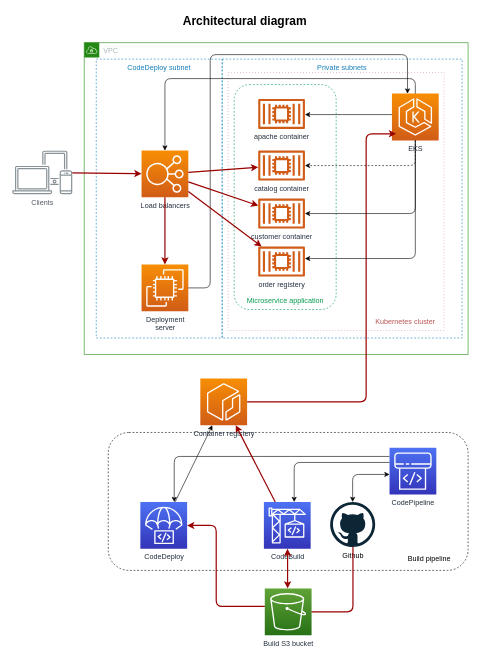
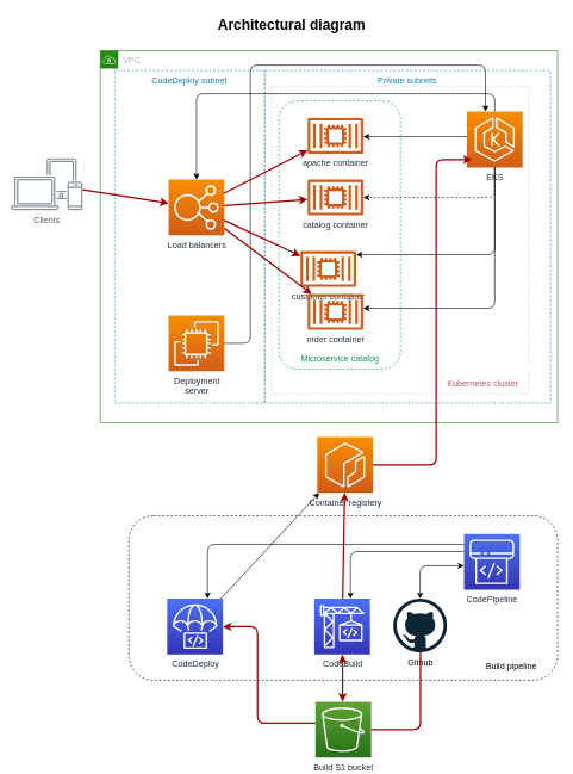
- <mxCell id="18" value="Clients" style="outlineConnect=0;gradientColor=none;fontColor=#545B64;strokeColor=none;fillColor=#879196;dashed=0;verticalLabelPosition=bottom;verticalAlign=top;align=center;html=1;fontSize=12;fontStyle=0;aspect=fixed;shape=mxgraph.aws4.illustration_devices;pointerEvents=1" parent="1" vertex="1"><mxGeometry x="20" y="250" width="100" height="73" as="geometry" /></mxCell>
+ <mxCell id="18" value="Clients" style="outlineConnect=0;gradientColor=none;fontColor=#545B64;strokeColor=none;fillColor=#879196;dashed=0;verticalLabelPosition=bottom;verticalAlign=top;align=center;html=1;fontSize=12;fontStyle=0;aspect=fixed;shape=mxgraph.aws4.illustration_devices;pointerEvents=1" parent="1" vertex="1"><mxGeometry x="15" y="220" width="100" height="73" as="geometry" /></mxCell>
- <mxCell id="38" value="customer container" style="outlineConnect=0;fontColor=#232F3E;gradientColor=none;fillColor=#D05C17;strokeColor=none;dashed=0;verticalLabelPosition=bottom;verticalAlign=top;align=center;html=1;fontSize=12;fontStyle=0;aspect=fixed;pointerEvents=1;shape=mxgraph.aws4.container_2;" parent="1" vertex="1"><mxGeometry x="430" y="330" width="78" height="50" as="geometry" /></mxCell>
+ <mxCell id="38" value="customer container" style="outlineConnect=0;fontColor=#232F3E;gradientColor=none;fillColor=#D05C17;strokeColor=none;dashed=0;verticalLabelPosition=bottom;verticalAlign=top;align=center;html=1;fontSize=12;fontStyle=0;aspect=fixed;pointerEvents=1;shape=mxgraph.aws4.container_2;" parent="1" vertex="1"><mxGeometry x="420" y="350" width="78" height="50" as="geometry" /></mxCell>
- <mxCell id="14" value="" style="edgeStyle=none;noEdgeStyle=1;strokeColor=#990000;strokeWidth=2;" parent="1" source="10" target="9" edge="1"><mxGeometry width="100" height="100" relative="1" as="geometry"><mxPoint x="323.311" y="193.5" as="sourcePoint" /><mxPoint x="430" y="193" as="targetPoint" /></mxGeometry></mxCell>
+ <mxCell id="14" value="" style="edgeStyle=none;noEdgeStyle=1;strokeColor=#990000;strokeWidth=2;" parent="1" source="10" target="11" edge="1"><mxGeometry width="100" height="100" relative="1" as="geometry"><mxPoint x="323.311" y="193.5" as="sourcePoint" /><mxPoint x="430" y="193" as="targetPoint" /></mxGeometry></mxCell>
- <mxCell id="39" value="order registery" style="outlineConnect=0;fontColor=#232F3E;gradientColor=none;fillColor=#D05C17;strokeColor=none;dashed=0;verticalLabelPosition=bottom;verticalAlign=top;align=center;html=1;fontSize=12;fontStyle=0;aspect=fixed;pointerEvents=1;shape=mxgraph.aws4.container_2;" parent="1" vertex="1"><mxGeometry x="430" y="410" width="78" height="50" as="geometry" /></mxCell>
+ <mxCell id="39" value="order container" style="outlineConnect=0;fontColor=#232F3E;gradientColor=none;fillColor=#D05C17;strokeColor=none;dashed=0;verticalLabelPosition=bottom;verticalAlign=top;align=center;html=1;fontSize=12;fontStyle=0;aspect=fixed;pointerEvents=1;shape=mxgraph.aws4.container_2;" parent="1" vertex="1"><mxGeometry x="430" y="410" width="78" height="50" as="geometry" /></mxCell>
- <mxCell id="45" value="Microservice application" style="text;html=1;align=center;verticalAlign=middle;resizable=0;points=[];autosize=1;fontColor=#00994D;" parent="1" vertex="1"><mxGeometry x="405" y="490" width="140" height="20" as="geometry" /></mxCell>
+ <mxCell id="45" value="Microservice catalog" style="text;html=1;align=center;verticalAlign=middle;resizable=0;points=[];autosize=1;fontColor=#00994D;" parent="1" vertex="1"><mxGeometry x="405" y="490" width="140" height="20" as="geometry" /></mxCell>
- <mxCell id="22" value="Container registery" style="outlineConnect=0;fontColor=#232F3E;gradientColor=#F78E04;gradientDirection=north;fillColor=#D05C17;strokeColor=#ffffff;dashed=0;verticalLabelPosition=bottom;verticalAlign=top;align=center;html=1;fontSize=12;fontStyle=0;aspect=fixed;shape=mxgraph.aws4.resourceIcon;resIcon=mxgraph.aws4.ecr;" parent="20" vertex="1"><mxGeometry x="153.5" y="20" width="78" height="78" as="geometry" /></mxCell>
+ <mxCell id="22" value="Container registery" style="outlineConnect=0;fontColor=#232F3E;gradientColor=#F78E04;gradientDirection=north;fillColor=#D05C17;strokeColor=#ffffff;dashed=0;verticalLabelPosition=bottom;verticalAlign=top;align=center;html=1;fontSize=12;fontStyle=0;aspect=fixed;shape=mxgraph.aws4.resourceIcon;resIcon=mxgraph.aws4.ecr;" parent="20" vertex="1"><mxGeometry x="263.5" width="78" height="78" as="geometry" /></mxCell>
- <mxCell id="26" value="Build S3 bucket" style="outlineConnect=0;fontColor=#232F3E;gradientColor=#60A337;gradientDirection=north;fillColor=#277116;strokeColor=#ffffff;dashed=0;verticalLabelPosition=bottom;verticalAlign=top;align=center;html=1;fontSize=12;fontStyle=0;aspect=fixed;shape=mxgraph.aws4.resourceIcon;resIcon=mxgraph.aws4.s3;" parent="20" vertex="1"><mxGeometry x="261" y="370" width="78" height="78" as="geometry" /></mxCell>
+ <mxCell id="26" value="Build S1 bucket" style="outlineConnect=0;fontColor=#232F3E;gradientColor=#60A337;gradientDirection=north;fillColor=#277116;strokeColor=#ffffff;dashed=0;verticalLabelPosition=bottom;verticalAlign=top;align=center;html=1;fontSize=12;fontStyle=0;aspect=fixed;shape=mxgraph.aws4.resourceIcon;resIcon=mxgraph.aws4.s3;" parent="20" vertex="1"><mxGeometry x="261" y="370" width="78" height="78" as="geometry" /></mxCell>
